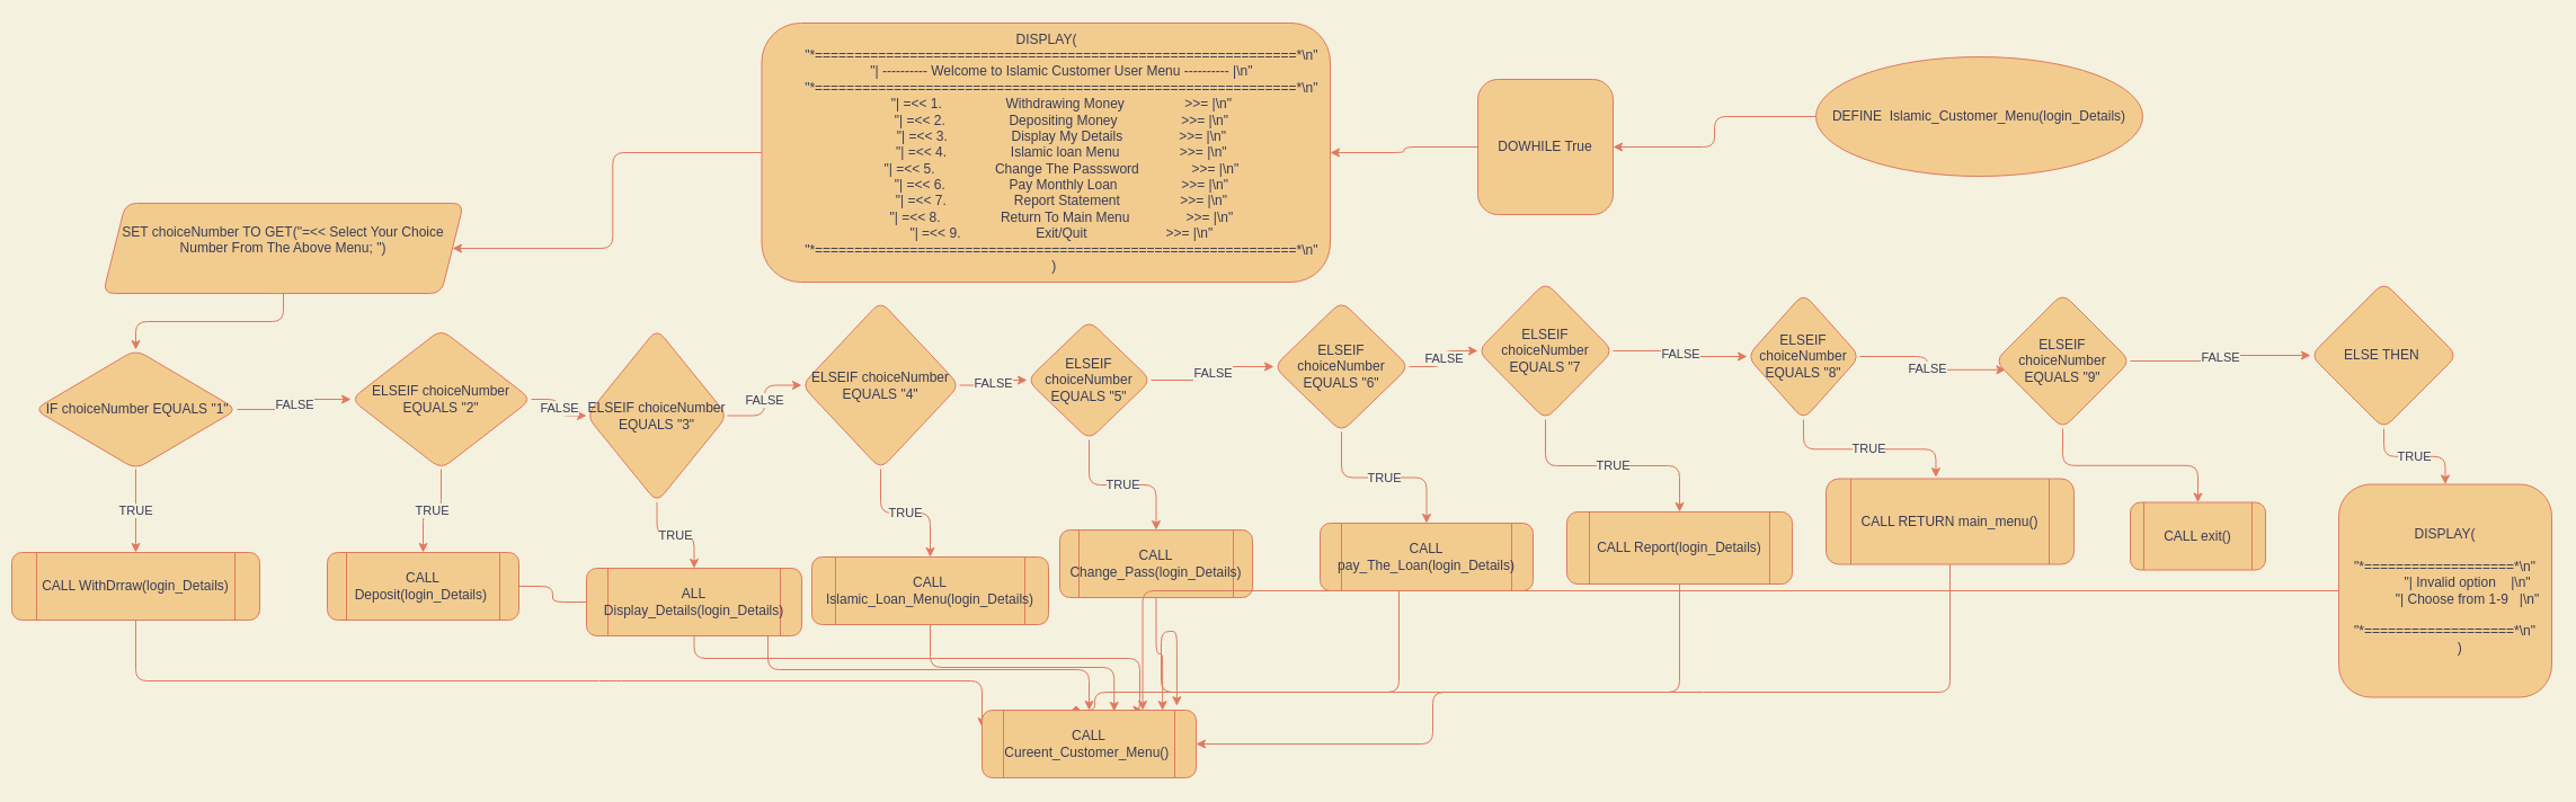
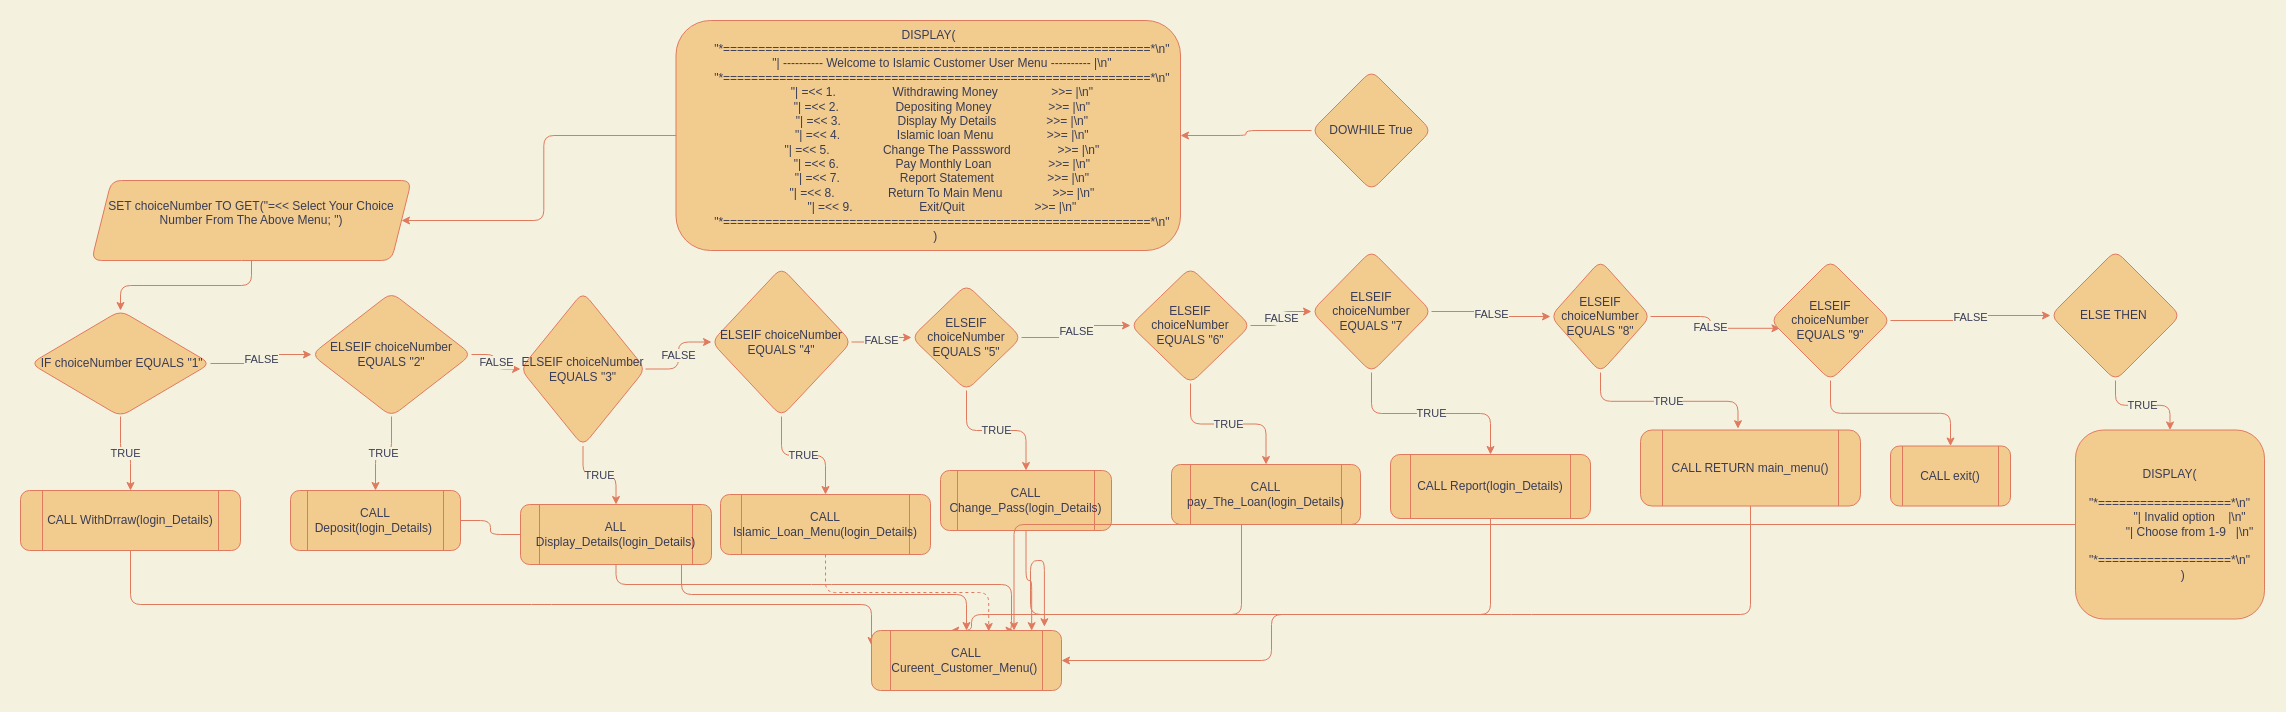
- <mxCell id="3" value="DEFINE&amp;nbsp; Islamic_Customer_Menu(login_Details)" style="ellipse;whiteSpace=wrap;html=1;fillColor=#F2CC8F;strokeColor=#E07A5F;fontColor=#393C56;rounded=1;" vertex="1" parent="1"><mxGeometry x="1611" y="50" width="290" height="106" as="geometry" /></mxCell>
- <mxCell id="2" style="edgeStyle=orthogonalEdgeStyle;orthogonalLoop=1;jettySize=auto;html=1;strokeColor=#E07A5F;fontColor=#393C56;labelBackgroundColor=#F4F1DE;" edge="1" parent="1" source="3" target="5"><mxGeometry relative="1" as="geometry" /></mxCell>
- <mxCell id="5" value="DOWHILE True" style="whiteSpace=wrap;html=1;fillColor=#F2CC8F;strokeColor=#E07A5F;fontColor=#393C56;rounded=1;" vertex="1" parent="1"><mxGeometry x="1311" y="70" width="120" height="120" as="geometry" /></mxCell>
+ <mxCell id="5" value="DOWHILE True" style="rhombus;whiteSpace=wrap;html=1;fillColor=#F2CC8F;strokeColor=#E07A5F;fontColor=#393C56;rounded=1;" vertex="1" parent="1"><mxGeometry x="1311" y="70" width="120" height="120" as="geometry" /></mxCell>
- <mxCell id="52" value="CALL RETURN main_menu()" style="shape=process;whiteSpace=wrap;html=1;backgroundOutline=1;fillColor=#F2CC8F;strokeColor=#E07A5F;fontColor=#393C56;rounded=1;" vertex="1" parent="1"><mxGeometry x="1620" y="424.5" width="220" height="76" as="geometry" /></mxCell>
+ <mxCell id="52" value="CALL RETURN main_menu()" style="shape=process;whiteSpace=wrap;html=1;backgroundOutline=1;fillColor=#F2CC8F;strokeColor=#E07A5F;fontColor=#393C56;rounded=1;" vertex="1" parent="1"><mxGeometry x="1640" y="429.5" width="220" height="76" as="geometry" /></mxCell>
- <mxCell id="40" value="CALL WithDrraw(login_Details)" style="shape=process;whiteSpace=wrap;html=1;backgroundOutline=1;fillColor=#F2CC8F;strokeColor=#E07A5F;fontColor=#393C56;rounded=1;" vertex="1" parent="1"><mxGeometry x="10" y="490" width="220" height="60" as="geometry" /></mxCell>
+ <mxCell id="40" value="CALL WithDrraw(login_Details)" style="shape=process;whiteSpace=wrap;html=1;backgroundOutline=1;fillColor=#F2CC8F;strokeColor=#E07A5F;fontColor=#393C56;rounded=1;" vertex="1" parent="1"><mxGeometry x="20" y="490" width="220" height="60" as="geometry" /></mxCell>
- <mxCell id="44" style="edgeStyle=orthogonalEdgeStyle;orthogonalLoop=1;jettySize=auto;html=1;entryX=0.617;entryY=0.017;entryDx=0;entryDy=0;entryPerimeter=0;strokeColor=#E07A5F;fontColor=#393C56;labelBackgroundColor=#F4F1DE;" edge="1" parent="1" source="45" target="55"><mxGeometry relative="1" as="geometry" /></mxCell>
+ <mxCell id="44" style="edgeStyle=orthogonalEdgeStyle;orthogonalLoop=1;jettySize=auto;html=1;entryX=0.617;entryY=0.017;entryDx=0;entryDy=0;entryPerimeter=0;strokeColor=#E07A5F;fontColor=#393C56;labelBackgroundColor=#F4F1DE;dashed=1;" edge="1" parent="1" source="45" target="55"><mxGeometry relative="1" as="geometry" /></mxCell>
- <mxCell id="53" style="edgeStyle=orthogonalEdgeStyle;orthogonalLoop=1;jettySize=auto;html=1;entryX=0.417;entryY=0;entryDx=0;entryDy=0;entryPerimeter=0;strokeColor=#E07A5F;fontColor=#393C56;labelBackgroundColor=#F4F1DE;endArrow=diamond;" edge="1" parent="1" source="54" target="55"><mxGeometry relative="1" as="geometry"><Array as="points"><mxPoint x="1381" y="614" /><mxPoint x="971" y="614" /><mxPoint x="971" y="564" /></Array></mxGeometry></mxCell>
+ <mxCell id="53" style="edgeStyle=orthogonalEdgeStyle;orthogonalLoop=1;jettySize=auto;html=1;entryX=0.417;entryY=0;entryDx=0;entryDy=0;entryPerimeter=0;strokeColor=#E07A5F;fontColor=#393C56;labelBackgroundColor=#F4F1DE;" edge="1" parent="1" source="54" target="55"><mxGeometry relative="1" as="geometry"><Array as="points"><mxPoint x="1381" y="614" /><mxPoint x="971" y="614" /><mxPoint x="971" y="564" /></Array></mxGeometry></mxCell>
